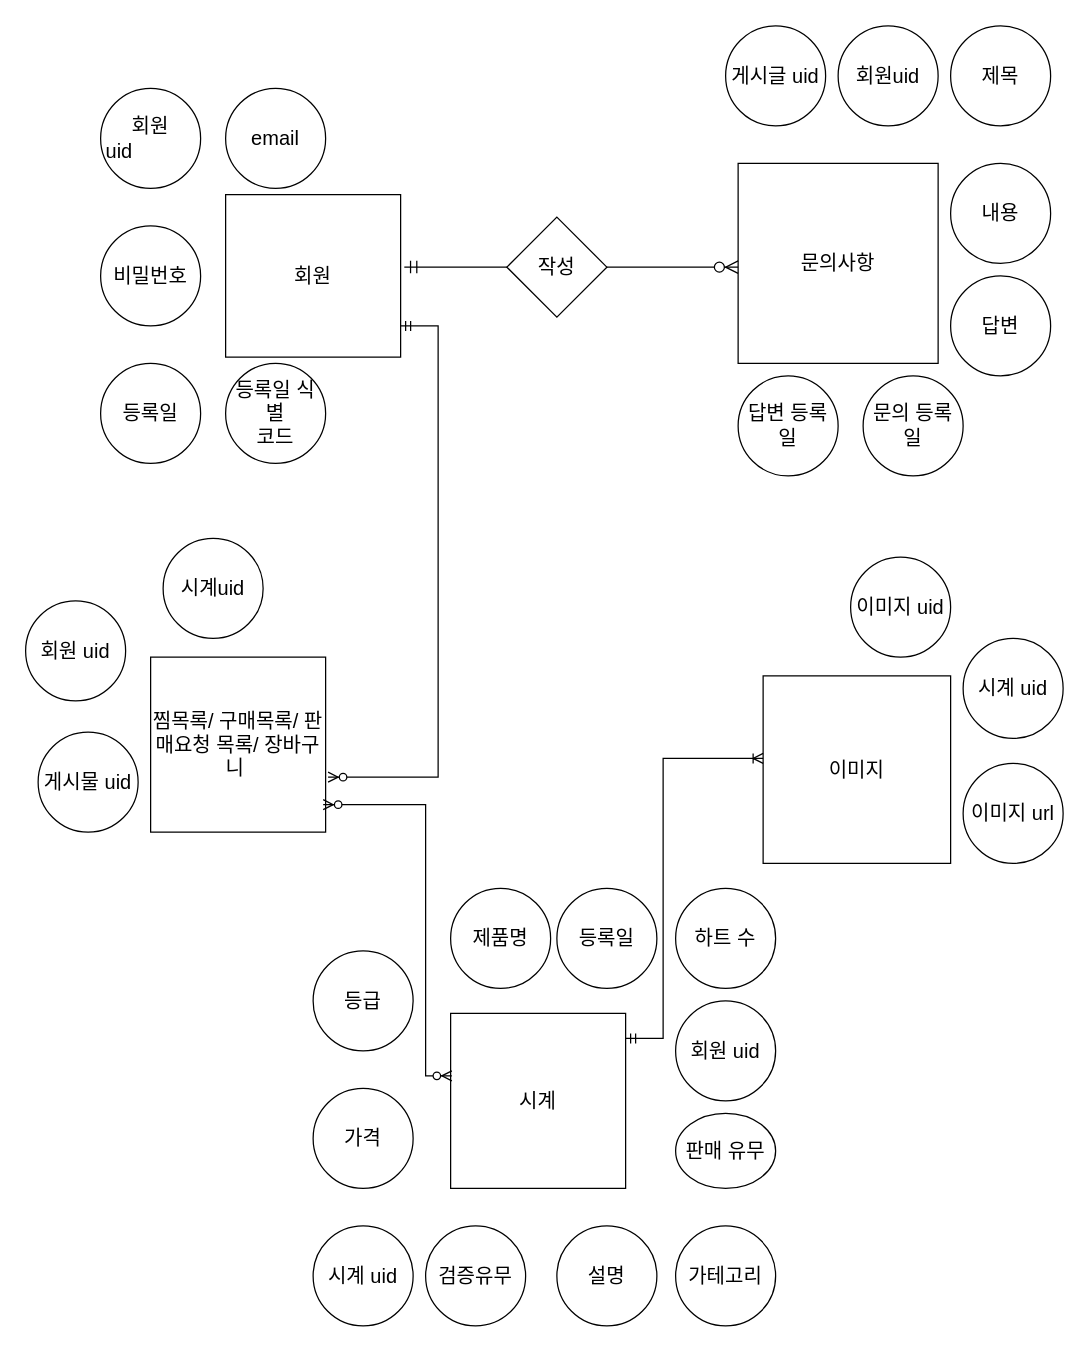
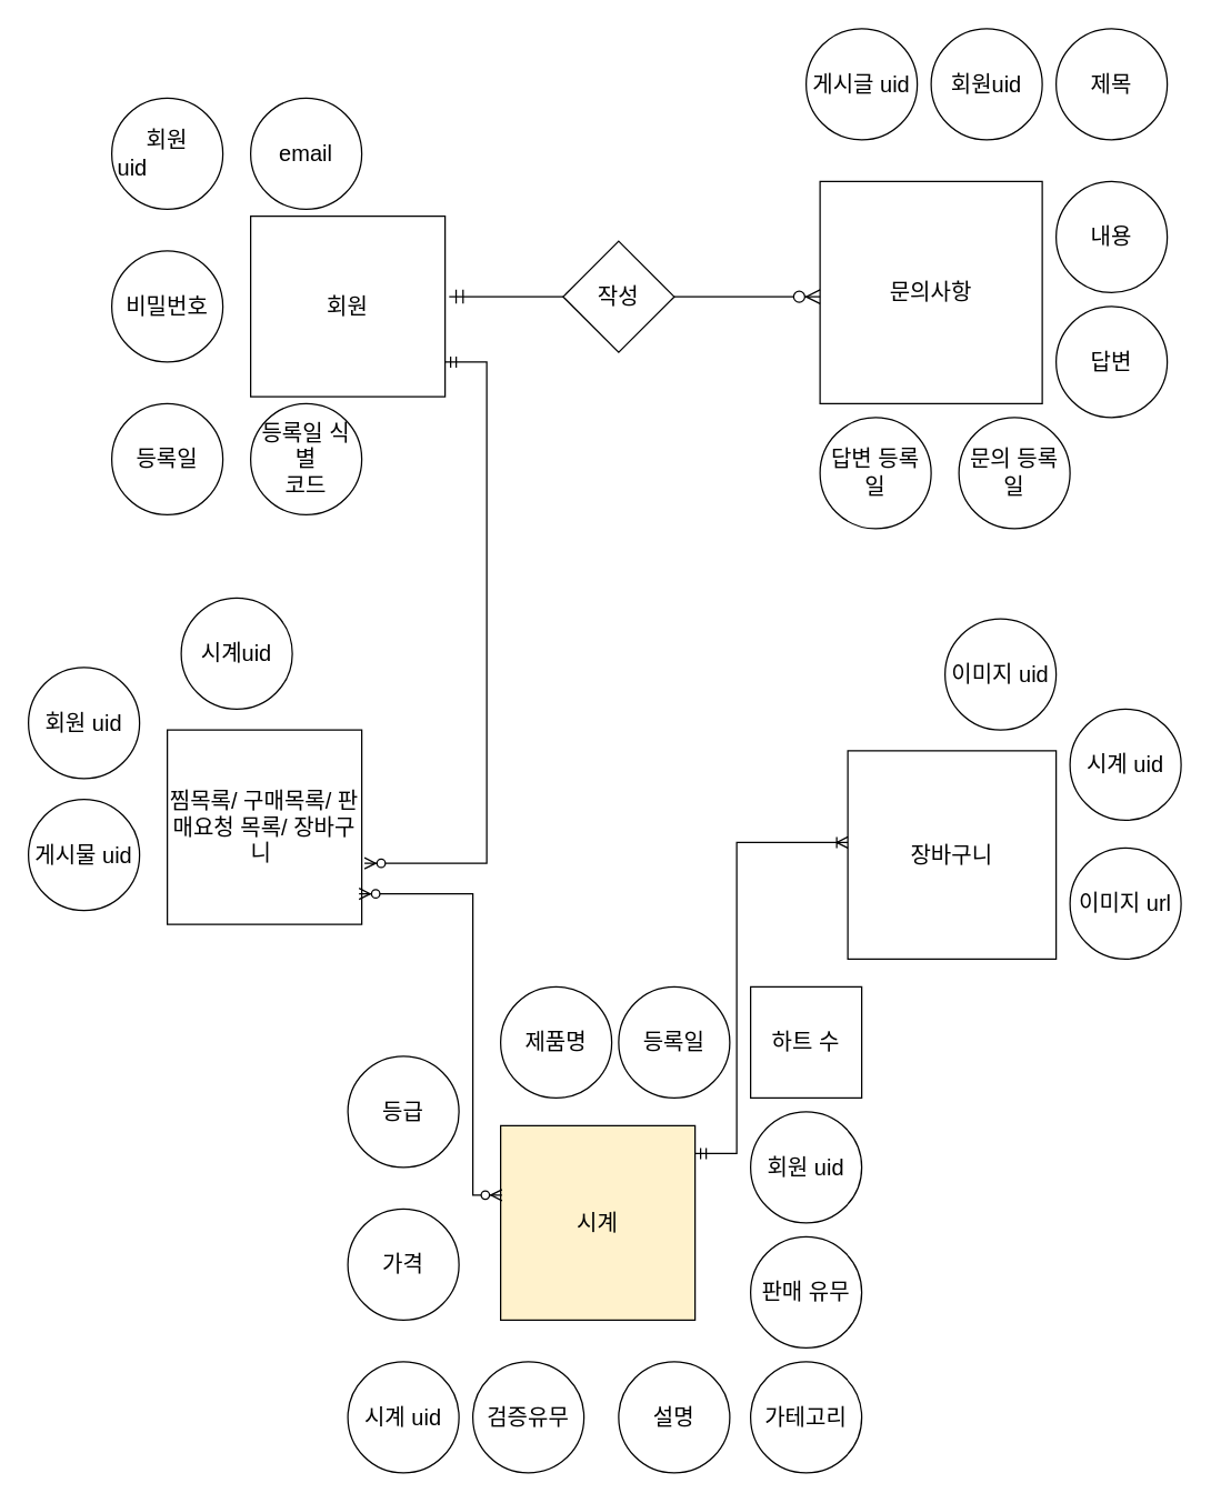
- <mxCell id="10" value="이미지" style="whiteSpace=wrap;html=1;aspect=fixed;fontSize=16;" vertex="1" parent="1"><mxGeometry x="610" y="540" width="150" height="150" as="geometry" /></mxCell>
+ <mxCell id="10" value="장바구니" style="whiteSpace=wrap;html=1;aspect=fixed;fontSize=16;" vertex="1" parent="1"><mxGeometry x="610" y="540" width="150" height="150" as="geometry" /></mxCell>
- <mxCell id="14" value="게시물 uid" style="ellipse;whiteSpace=wrap;html=1;aspect=fixed;fontSize=16;" vertex="1" parent="1"><mxGeometry x="30" y="585" width="80" height="80" as="geometry" /></mxCell>
+ <mxCell id="14" value="게시물 uid" style="ellipse;whiteSpace=wrap;html=1;aspect=fixed;fontSize=16;" vertex="1" parent="1"><mxGeometry x="20" y="575" width="80" height="80" as="geometry" /></mxCell>
- <mxCell id="32" value="하트 수" style="ellipse;whiteSpace=wrap;html=1;aspect=fixed;fontSize=16;" vertex="1" parent="1"><mxGeometry x="540" y="710" width="80" height="80" as="geometry" /></mxCell>
+ <mxCell id="32" value="하트 수" style="whiteSpace=wrap;html=1;aspect=fixed;fontSize=16;rounded=0;" vertex="1" parent="1"><mxGeometry x="540" y="710" width="80" height="80" as="geometry" /></mxCell>
- <mxCell id="9" value="시계" style="whiteSpace=wrap;html=1;aspect=fixed;fontSize=16;" vertex="1" parent="1"><mxGeometry x="360" y="810" width="140" height="140" as="geometry" /></mxCell>
+ <mxCell id="9" value="시계" style="whiteSpace=wrap;html=1;aspect=fixed;fontSize=16;fillColor=#fff2cc;" vertex="1" parent="1"><mxGeometry x="360" y="810" width="140" height="140" as="geometry" /></mxCell>
- <mxCell id="30" value="판매 유무" style="ellipse;whiteSpace=wrap;html=1;aspect=fixed;fontSize=16;" vertex="1" parent="1"><mxGeometry x="540" y="890" width="80" height="60" as="geometry" /></mxCell>
+ <mxCell id="30" value="판매 유무" style="ellipse;whiteSpace=wrap;html=1;aspect=fixed;fontSize=16;" vertex="1" parent="1"><mxGeometry x="540" y="890" width="80" height="80" as="geometry" /></mxCell>
